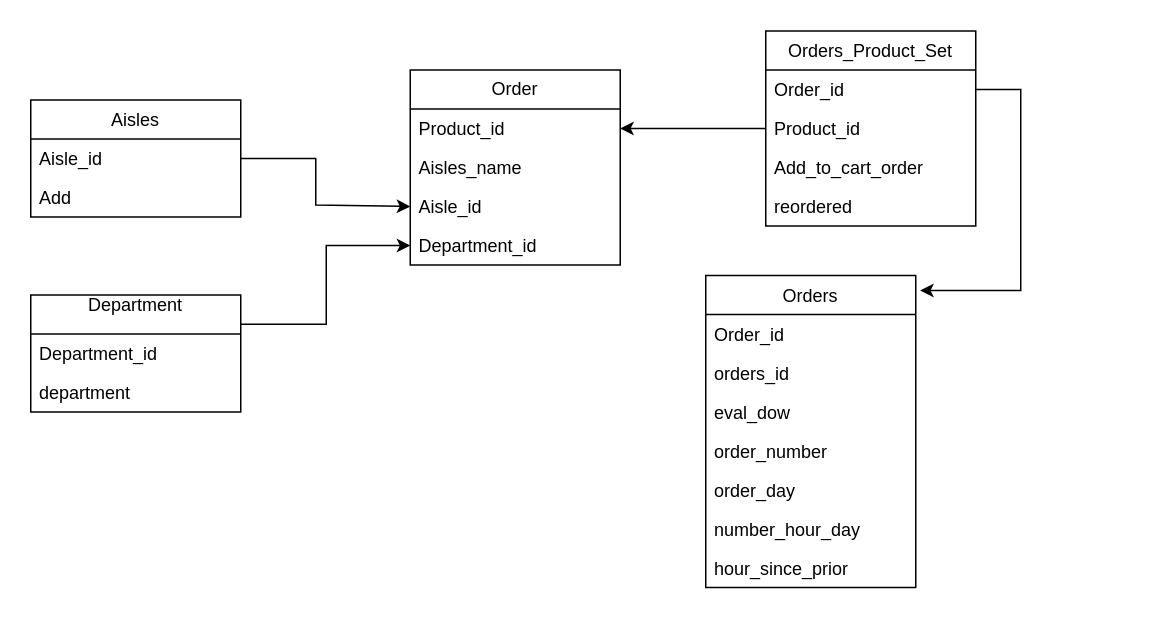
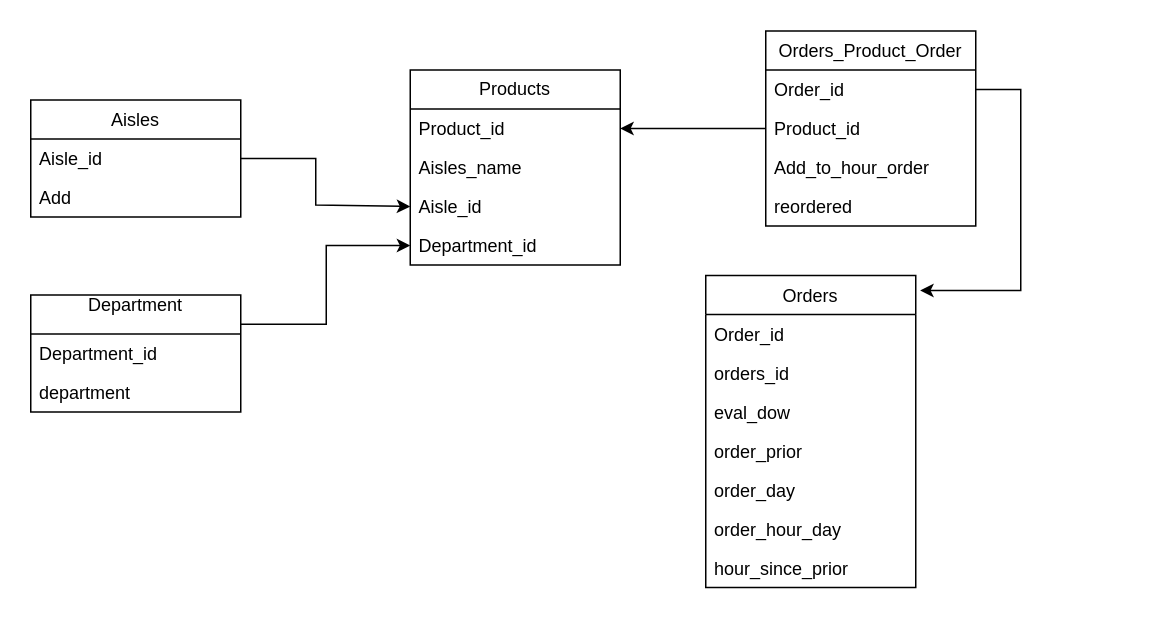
- <mxCell id="14" value="Orders_Product_Set" style="swimlane;fontStyle=0;childLayout=stackLayout;horizontal=1;startSize=26;fillColor=none;horizontalStack=0;resizeParent=1;resizeParentMax=0;resizeLast=0;collapsible=1;marginBottom=0;html=0;" vertex="1" parent="1"><mxGeometry x="510" y="20" width="140" height="130" as="geometry" /></mxCell>
+ <mxCell id="14" value="Orders_Product_Order" style="swimlane;fontStyle=0;childLayout=stackLayout;horizontal=1;startSize=26;fillColor=none;horizontalStack=0;resizeParent=1;resizeParentMax=0;resizeLast=0;collapsible=1;marginBottom=0;html=0;" vertex="1" parent="1"><mxGeometry x="510" y="20" width="140" height="130" as="geometry" /></mxCell>
- <mxCell id="2" value="Order" style="swimlane;fontStyle=0;childLayout=stackLayout;horizontal=1;startSize=26;fillColor=none;horizontalStack=0;resizeParent=1;resizeParentMax=0;resizeLast=0;collapsible=1;marginBottom=0;whiteSpace=wrap;verticalAlign=middle;" vertex="1" parent="1"><mxGeometry x="273" y="46" width="140" height="130" as="geometry"><mxRectangle x="350" y="500" width="80" height="26" as="alternateBounds" /></mxGeometry></mxCell>
+ <mxCell id="2" value="Products" style="swimlane;fontStyle=0;childLayout=stackLayout;horizontal=1;startSize=26;fillColor=none;horizontalStack=0;resizeParent=1;resizeParentMax=0;resizeLast=0;collapsible=1;marginBottom=0;whiteSpace=wrap;verticalAlign=middle;" vertex="1" parent="1"><mxGeometry x="273" y="46" width="140" height="130" as="geometry"><mxRectangle x="350" y="500" width="80" height="26" as="alternateBounds" /></mxGeometry></mxCell>
- <mxCell id="17" value="Add_to_cart_order" style="text;strokeColor=none;fillColor=none;align=left;verticalAlign=top;spacingLeft=4;spacingRight=4;overflow=hidden;rotatable=0;points=[[0,0.5],[1,0.5]];portConstraint=eastwest;" vertex="1" parent="14"><mxGeometry y="78" width="140" height="26" as="geometry" /></mxCell>
+ <mxCell id="17" value="Add_to_hour_order" style="text;strokeColor=none;fillColor=none;align=left;verticalAlign=top;spacingLeft=4;spacingRight=4;overflow=hidden;rotatable=0;points=[[0,0.5],[1,0.5]];portConstraint=eastwest;" vertex="1" parent="14"><mxGeometry y="78" width="140" height="26" as="geometry" /></mxCell>
- <mxCell id="23" value="order_number" style="text;strokeColor=none;fillColor=none;align=left;verticalAlign=top;spacingLeft=4;spacingRight=4;overflow=hidden;rotatable=0;points=[[0,0.5],[1,0.5]];portConstraint=eastwest;" vertex="1" parent="19"><mxGeometry y="104" width="140" height="26" as="geometry" /></mxCell>
+ <mxCell id="23" value="order_prior" style="text;strokeColor=none;fillColor=none;align=left;verticalAlign=top;spacingLeft=4;spacingRight=4;overflow=hidden;rotatable=0;points=[[0,0.5],[1,0.5]];portConstraint=eastwest;" vertex="1" parent="19"><mxGeometry y="104" width="140" height="26" as="geometry" /></mxCell>
- <mxCell id="25" value="number_hour_day" style="text;strokeColor=none;fillColor=none;align=left;verticalAlign=top;spacingLeft=4;spacingRight=4;overflow=hidden;rotatable=0;points=[[0,0.5],[1,0.5]];portConstraint=eastwest;" vertex="1" parent="19"><mxGeometry y="156" width="140" height="26" as="geometry" /></mxCell>
+ <mxCell id="25" value="order_hour_day" style="text;strokeColor=none;fillColor=none;align=left;verticalAlign=top;spacingLeft=4;spacingRight=4;overflow=hidden;rotatable=0;points=[[0,0.5],[1,0.5]];portConstraint=eastwest;" vertex="1" parent="19"><mxGeometry y="156" width="140" height="26" as="geometry" /></mxCell>
